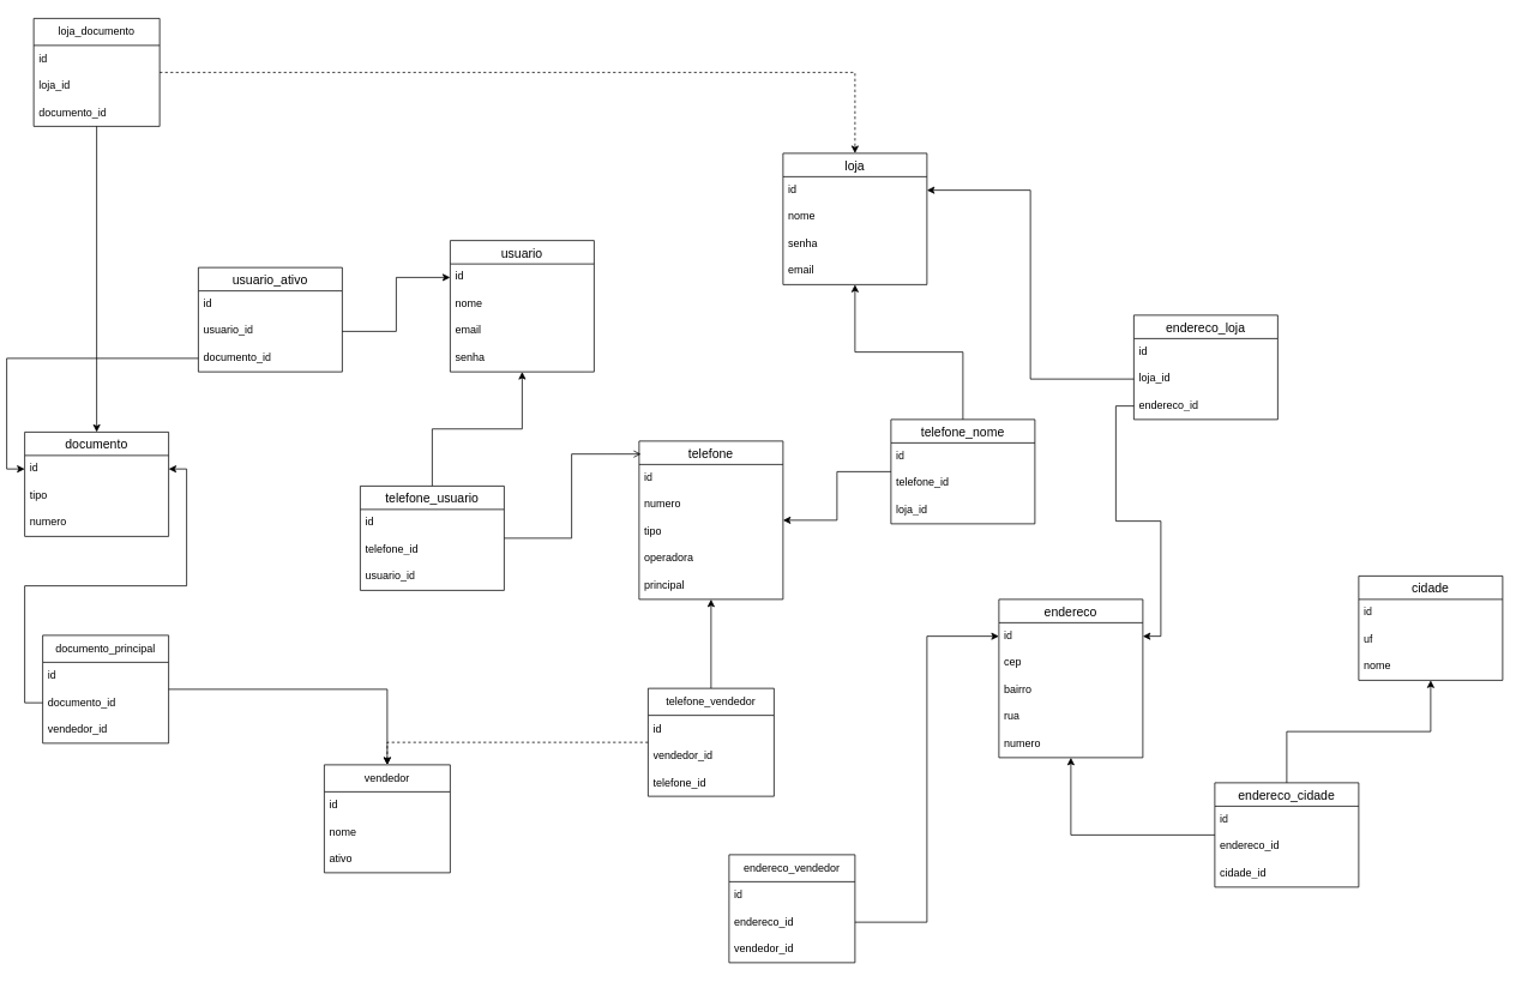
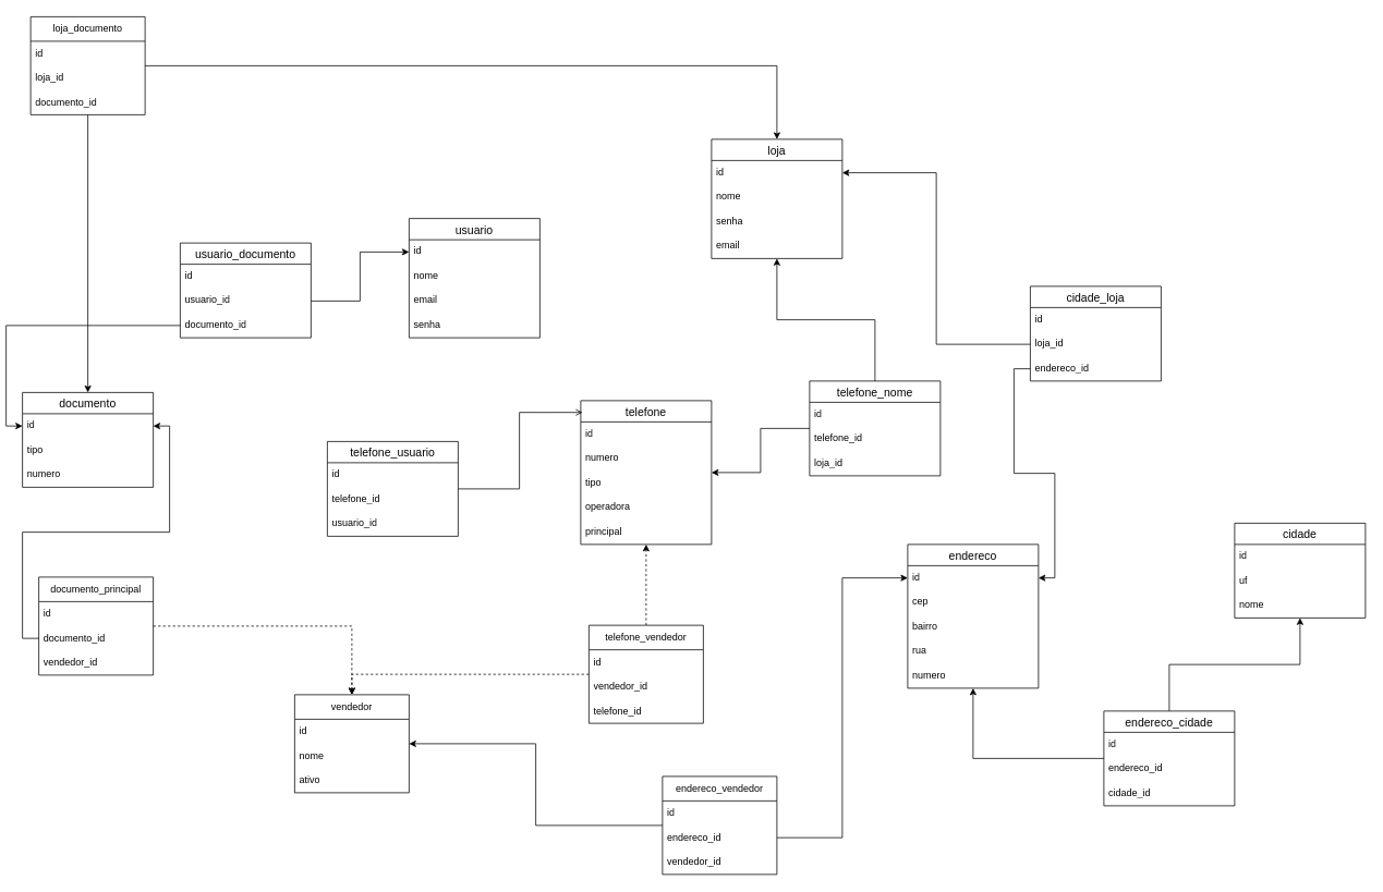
- <mxCell id="84" style="edgeStyle=orthogonalEdgeStyle;rounded=0;orthogonalLoop=1;jettySize=auto;html=1;dashed=1;" edge="1" parent="1" source="86" target="7"><mxGeometry relative="1" as="geometry" /></mxCell>
+ <mxCell id="84" style="edgeStyle=orthogonalEdgeStyle;rounded=0;orthogonalLoop=1;jettySize=auto;html=1;" edge="1" parent="1" source="86" target="7"><mxGeometry relative="1" as="geometry" /></mxCell>
- <mxCell id="55" value="usuario_ativo" style="swimlane;fontStyle=0;childLayout=stackLayout;horizontal=1;startSize=26;horizontalStack=0;resizeParent=1;resizeParentMax=0;resizeLast=0;collapsible=1;marginBottom=0;align=center;fontSize=14;" parent="1" vertex="1"><mxGeometry x="213" y="297" width="160" height="116" as="geometry" /></mxCell>
+ <mxCell id="55" value="usuario_documento" style="swimlane;fontStyle=0;childLayout=stackLayout;horizontal=1;startSize=26;horizontalStack=0;resizeParent=1;resizeParentMax=0;resizeLast=0;collapsible=1;marginBottom=0;align=center;fontSize=14;" parent="1" vertex="1"><mxGeometry x="213" y="297" width="160" height="116" as="geometry" /></mxCell>
- <mxCell id="18" value="endereco_loja" style="swimlane;fontStyle=0;childLayout=stackLayout;horizontal=1;startSize=26;horizontalStack=0;resizeParent=1;resizeParentMax=0;resizeLast=0;collapsible=1;marginBottom=0;align=center;fontSize=14;" parent="1" vertex="1"><mxGeometry x="1253" y="350" width="160" height="116" as="geometry" /></mxCell>
+ <mxCell id="18" value="cidade_loja" style="swimlane;fontStyle=0;childLayout=stackLayout;horizontal=1;startSize=26;horizontalStack=0;resizeParent=1;resizeParentMax=0;resizeLast=0;collapsible=1;marginBottom=0;align=center;fontSize=14;" parent="1" vertex="1"><mxGeometry x="1253" y="350" width="160" height="116" as="geometry" /></mxCell>
- <mxCell id="46" style="edgeStyle=orthogonalEdgeStyle;rounded=0;orthogonalLoop=1;jettySize=auto;html=1;" parent="1" source="47" target="2" edge="1"><mxGeometry relative="1" as="geometry" /></mxCell>
- <mxCell id="65" style="edgeStyle=orthogonalEdgeStyle;rounded=0;orthogonalLoop=1;jettySize=auto;html=1;" parent="1" source="67" target="34" edge="1"><mxGeometry relative="1" as="geometry" /></mxCell>
+ <mxCell id="65" style="edgeStyle=orthogonalEdgeStyle;rounded=0;orthogonalLoop=1;jettySize=auto;html=1;dashed=1;" parent="1" source="67" target="34" edge="1"><mxGeometry relative="1" as="geometry" /></mxCell>
- <mxCell id="77" style="edgeStyle=orthogonalEdgeStyle;rounded=0;orthogonalLoop=1;jettySize=auto;html=1;" parent="1" source="78" target="61" edge="1"><mxGeometry relative="1" as="geometry" /></mxCell>
+ <mxCell id="77" style="edgeStyle=orthogonalEdgeStyle;rounded=0;orthogonalLoop=1;jettySize=auto;html=1;dashed=1;" parent="1" source="78" target="61" edge="1"><mxGeometry relative="1" as="geometry" /></mxCell>
+ <mxCell id="71" style="edgeStyle=orthogonalEdgeStyle;rounded=0;orthogonalLoop=1;jettySize=auto;html=1;" parent="1" source="72" target="61" edge="1"><mxGeometry relative="1" as="geometry" /></mxCell>
